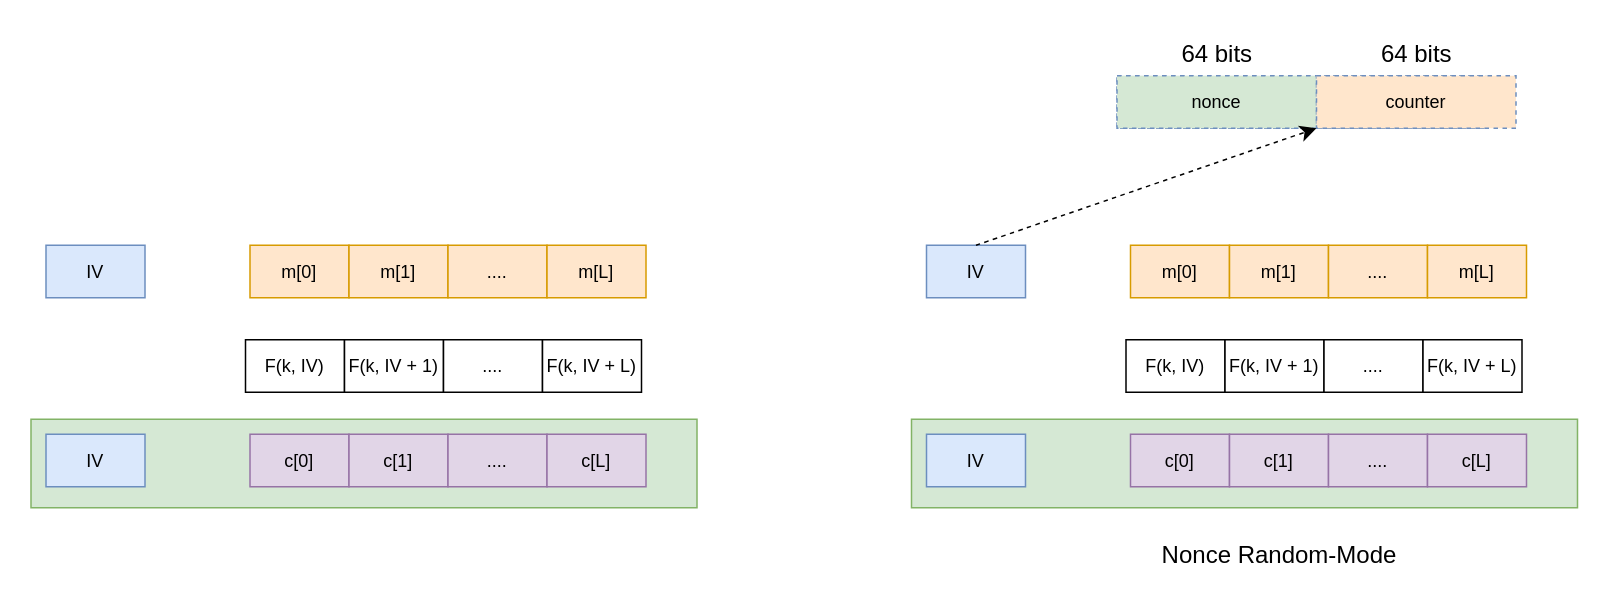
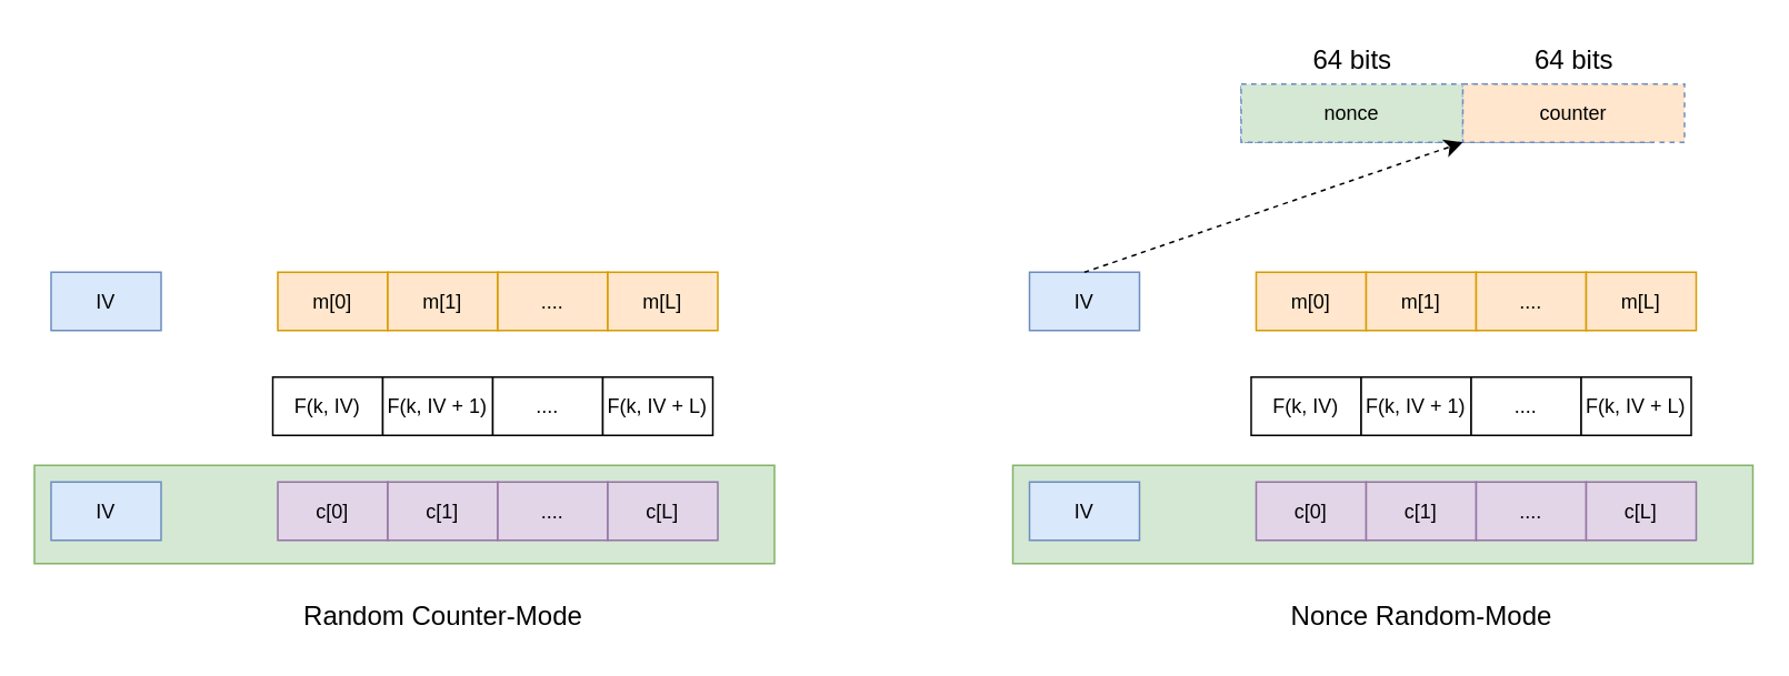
+ <mxCell id="17" value="Random Counter-Mode" style="text;html=1;align=center;verticalAlign=middle;whiteSpace=wrap;rounded=0;fontSize=16;" vertex="1" parent="1"><mxGeometry x="172.5" y="354" width="185" height="30" as="geometry" /></mxCell>
